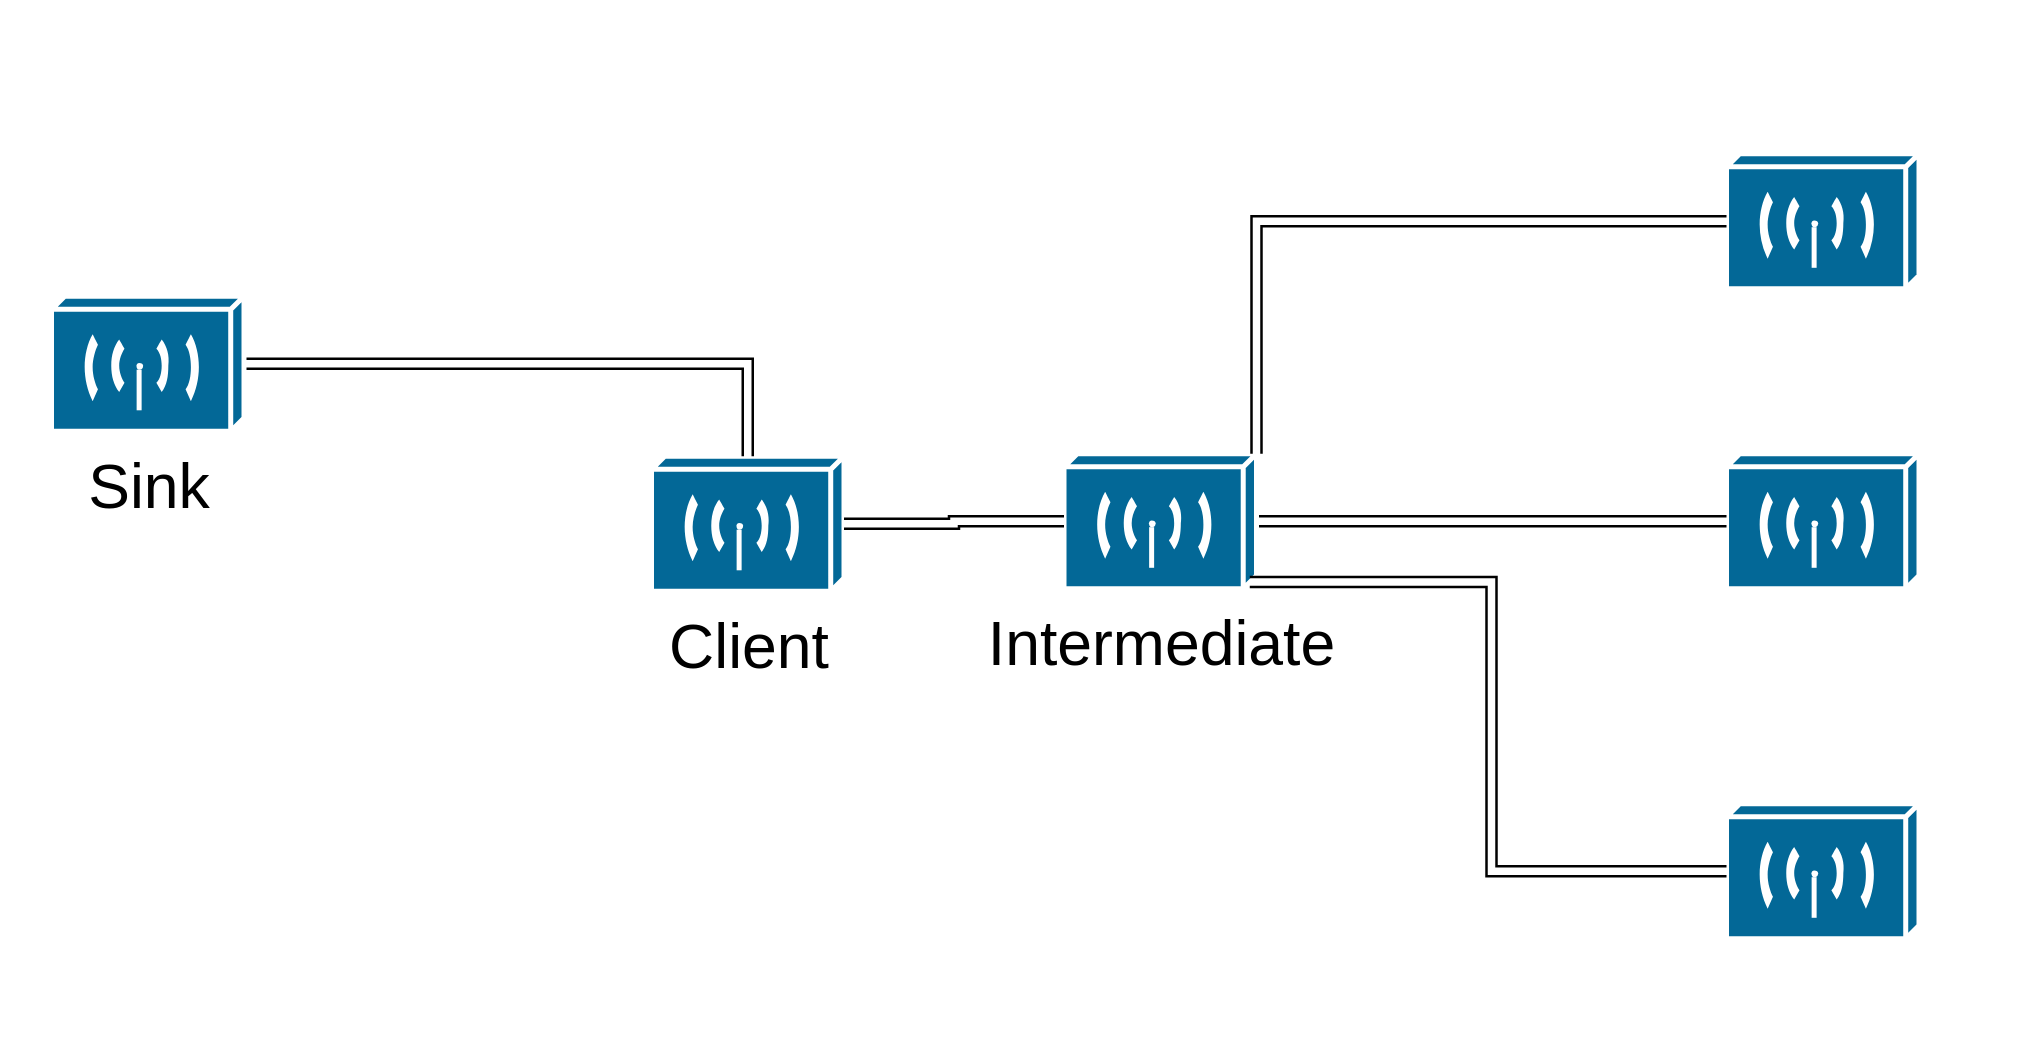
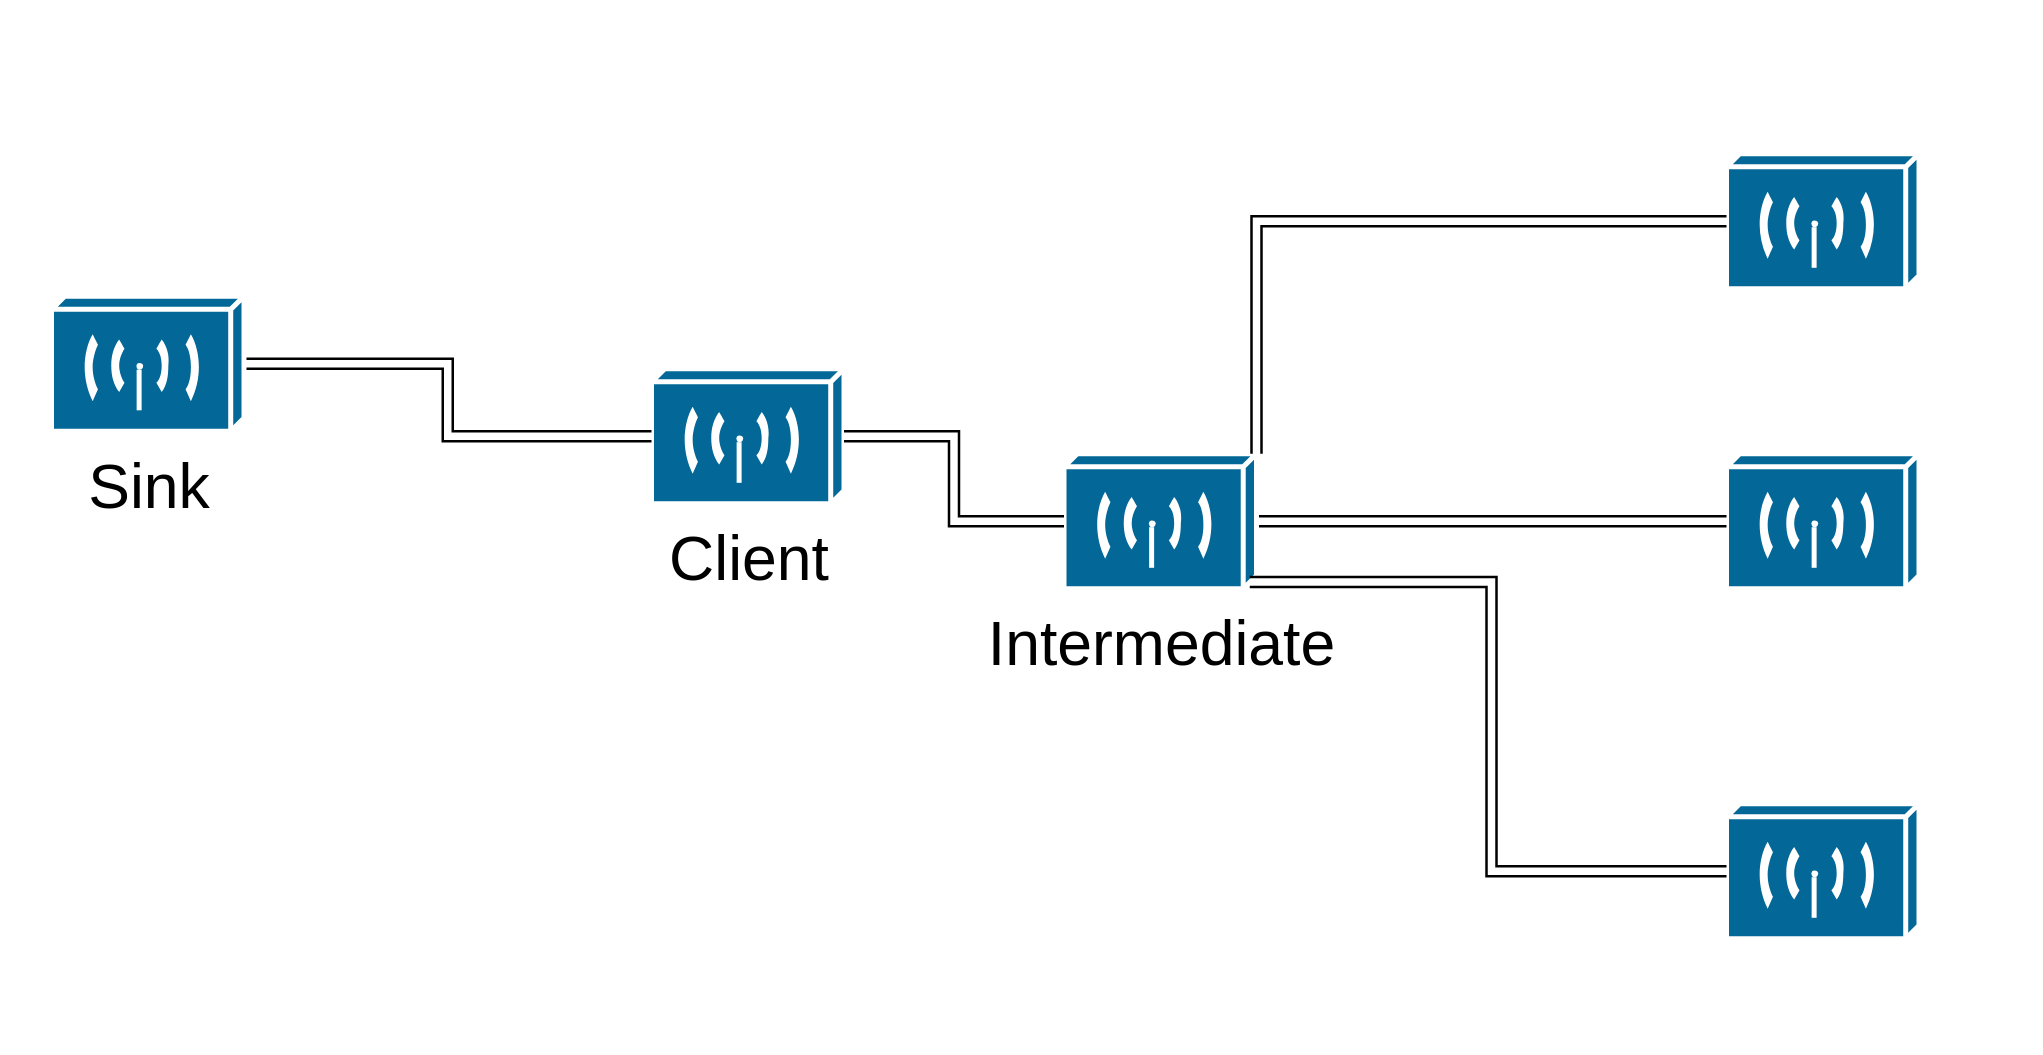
- <mxCell id="25" value="&lt;font style=&quot;font-size: 25px;&quot;&gt;Client&lt;/font&gt;" style="shape=mxgraph.cisco.wireless.wireless_transport;sketch=0;html=1;pointerEvents=1;dashed=0;fillColor=#036897;strokeColor=#ffffff;strokeWidth=2;verticalLabelPosition=bottom;verticalAlign=top;align=center;outlineConnect=0;" vertex="1" parent="1"><mxGeometry x="260" y="182" width="77" height="54" as="geometry" /></mxCell>
+ <mxCell id="25" value="&lt;font style=&quot;font-size: 25px;&quot;&gt;Client&lt;/font&gt;" style="shape=mxgraph.cisco.wireless.wireless_transport;sketch=0;html=1;pointerEvents=1;dashed=0;fillColor=#036897;strokeColor=#ffffff;strokeWidth=2;verticalLabelPosition=bottom;verticalAlign=top;align=center;outlineConnect=0;" vertex="1" parent="1"><mxGeometry x="260" y="147" width="77" height="54" as="geometry" /></mxCell>
